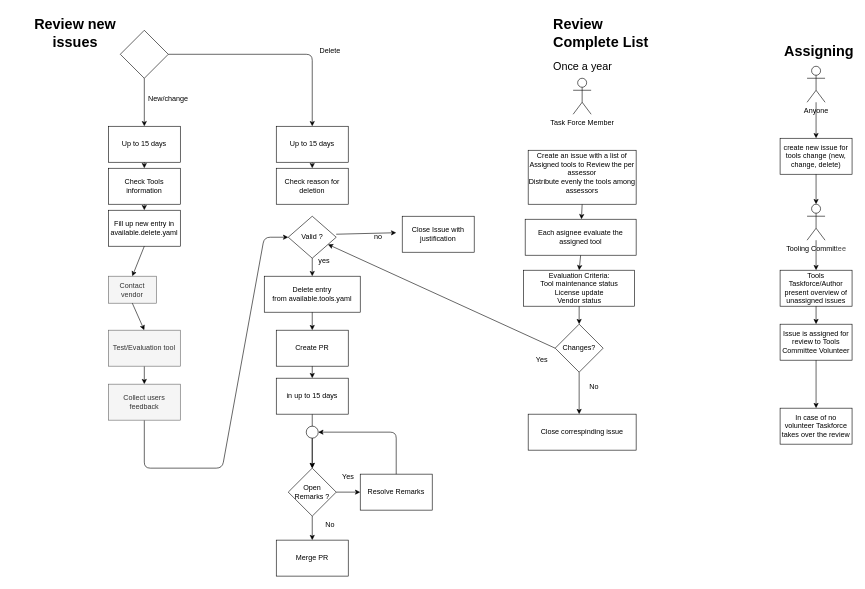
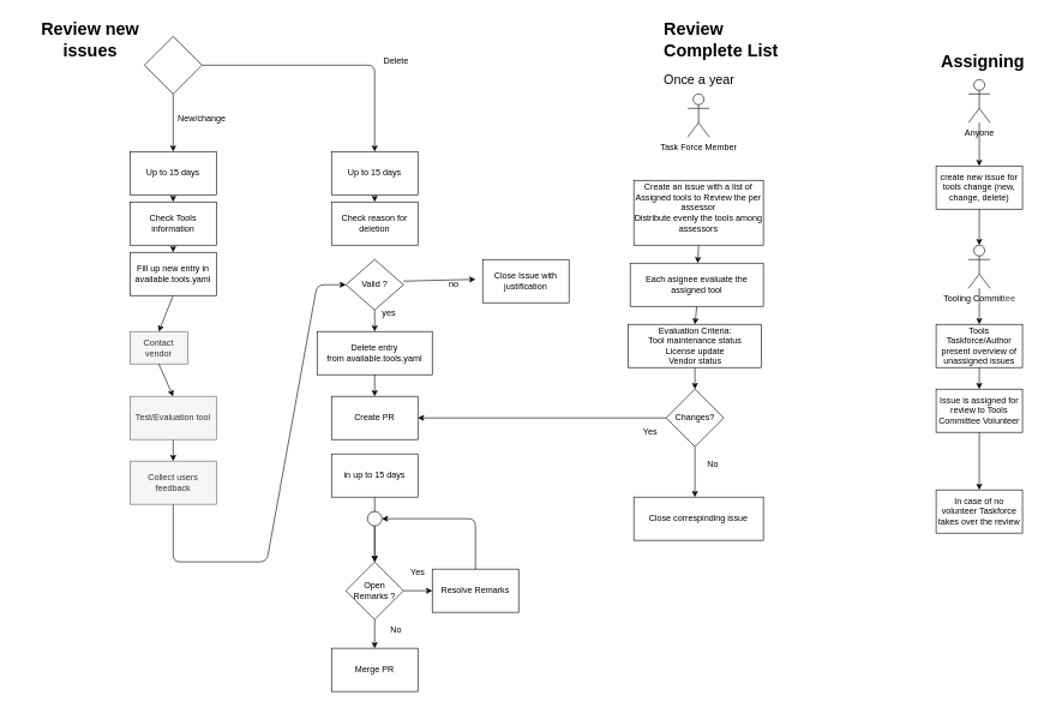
- <mxCell id="17" value="Fill up new entry in available.delete.yaml" style="rounded=0;whiteSpace=wrap;html=1;" parent="1" vertex="1"><mxGeometry x="180" y="350" width="120" height="60" as="geometry" /></mxCell>
+ <mxCell id="17" value="Fill up new entry in available.tools.yaml" style="rounded=0;whiteSpace=wrap;html=1;" parent="1" vertex="1"><mxGeometry x="180" y="350" width="120" height="60" as="geometry" /></mxCell>
- <mxCell id="61" value="" style="endArrow=classic;html=1;exitX=0;exitY=0.5;exitDx=0;exitDy=0;" parent="1" source="60" target="39" edge="1"><mxGeometry width="50" height="50" relative="1" as="geometry"><mxPoint x="50" y="1210" as="sourcePoint" /><mxPoint x="340" y="760" as="targetPoint" /></mxGeometry></mxCell>
+ <mxCell id="61" value="" style="endArrow=classic;html=1;entryX=1;entryY=0.5;entryDx=0;entryDy=0;exitX=0;exitY=0.5;exitDx=0;exitDy=0;" parent="1" source="60" target="31" edge="1"><mxGeometry width="50" height="50" relative="1" as="geometry"><mxPoint x="50" y="1210" as="sourcePoint" /><mxPoint x="340" y="760" as="targetPoint" /></mxGeometry></mxCell>
- <mxCell id="52" value="" style="endArrow=classic;html=1;exitX=0.5;exitY=1;exitDx=0;exitDy=0;entryX=0.5;entryY=0;entryDx=0;entryDy=0;" parent="1" source="31" target="33" edge="1"><mxGeometry width="50" height="50" relative="1" as="geometry"><mxPoint x="530" y="690" as="sourcePoint" /><mxPoint x="580" y="640" as="targetPoint" /></mxGeometry></mxCell>
